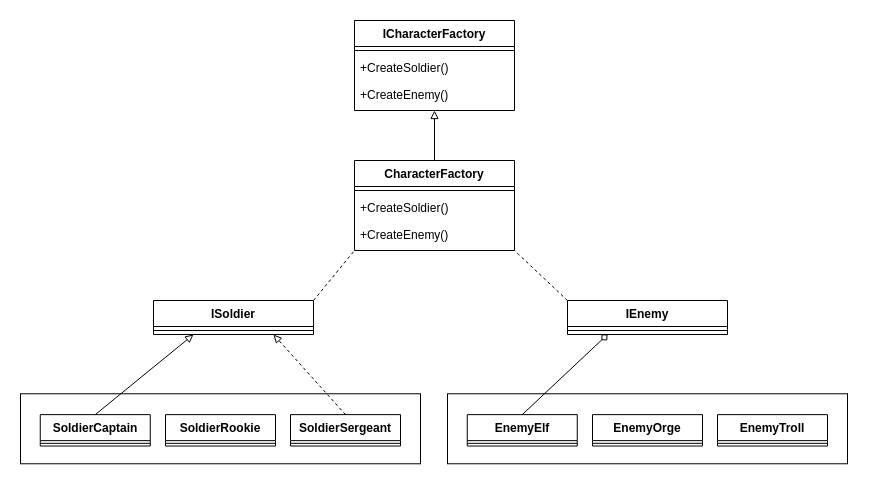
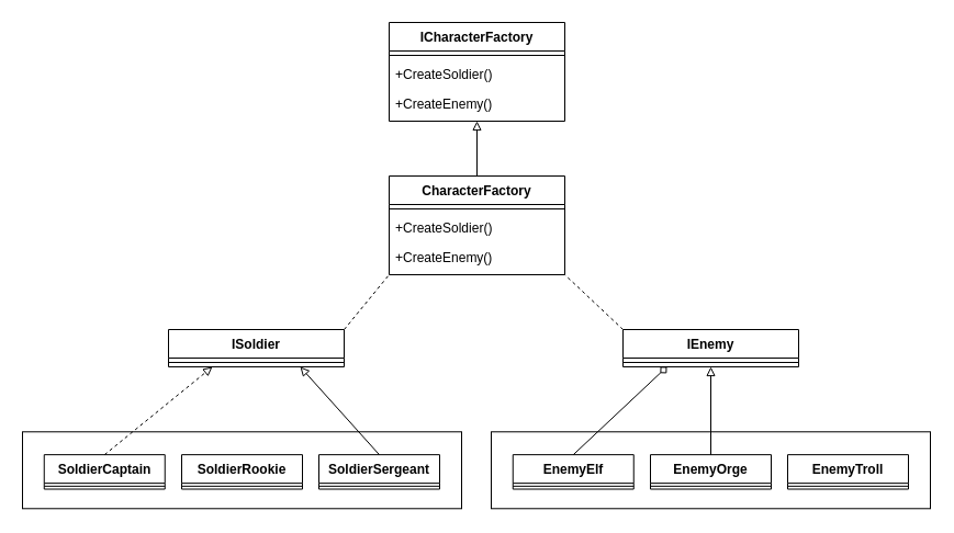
- <mxCell id="22" style="edgeStyle=none;rounded=0;orthogonalLoop=1;jettySize=auto;html=1;exitX=0.5;exitY=0;exitDx=0;exitDy=0;entryX=0.25;entryY=1;entryDx=0;entryDy=0;endArrow=block;endFill=0;" parent="1" source="3" target="19" edge="1"><mxGeometry relative="1" as="geometry" /></mxCell>
+ <mxCell id="22" style="edgeStyle=none;rounded=0;orthogonalLoop=1;jettySize=auto;html=1;exitX=0.5;exitY=0;exitDx=0;exitDy=0;entryX=0.25;entryY=1;entryDx=0;entryDy=0;endArrow=block;endFill=0;dashed=1;" parent="1" source="3" target="19" edge="1"><mxGeometry relative="1" as="geometry" /></mxCell>
- <mxCell id="21" style="edgeStyle=none;rounded=0;orthogonalLoop=1;jettySize=auto;html=1;exitX=0.5;exitY=0;exitDx=0;exitDy=0;entryX=0.75;entryY=1;entryDx=0;entryDy=0;endArrow=block;endFill=0;dashed=1;" parent="1" source="7" target="19" edge="1"><mxGeometry relative="1" as="geometry" /></mxCell>
+ <mxCell id="21" style="edgeStyle=none;rounded=0;orthogonalLoop=1;jettySize=auto;html=1;exitX=0.5;exitY=0;exitDx=0;exitDy=0;entryX=0.75;entryY=1;entryDx=0;entryDy=0;endArrow=block;endFill=0;" parent="1" source="7" target="19" edge="1"><mxGeometry relative="1" as="geometry" /></mxCell>
+ <mxCell id="33" style="edgeStyle=none;rounded=0;orthogonalLoop=1;jettySize=auto;html=1;exitX=0.5;exitY=0;exitDx=0;exitDy=0;entryX=0.5;entryY=1;entryDx=0;entryDy=0;endArrow=block;endFill=0;" parent="1" source="26" target="31" edge="1"><mxGeometry relative="1" as="geometry" /></mxCell>
